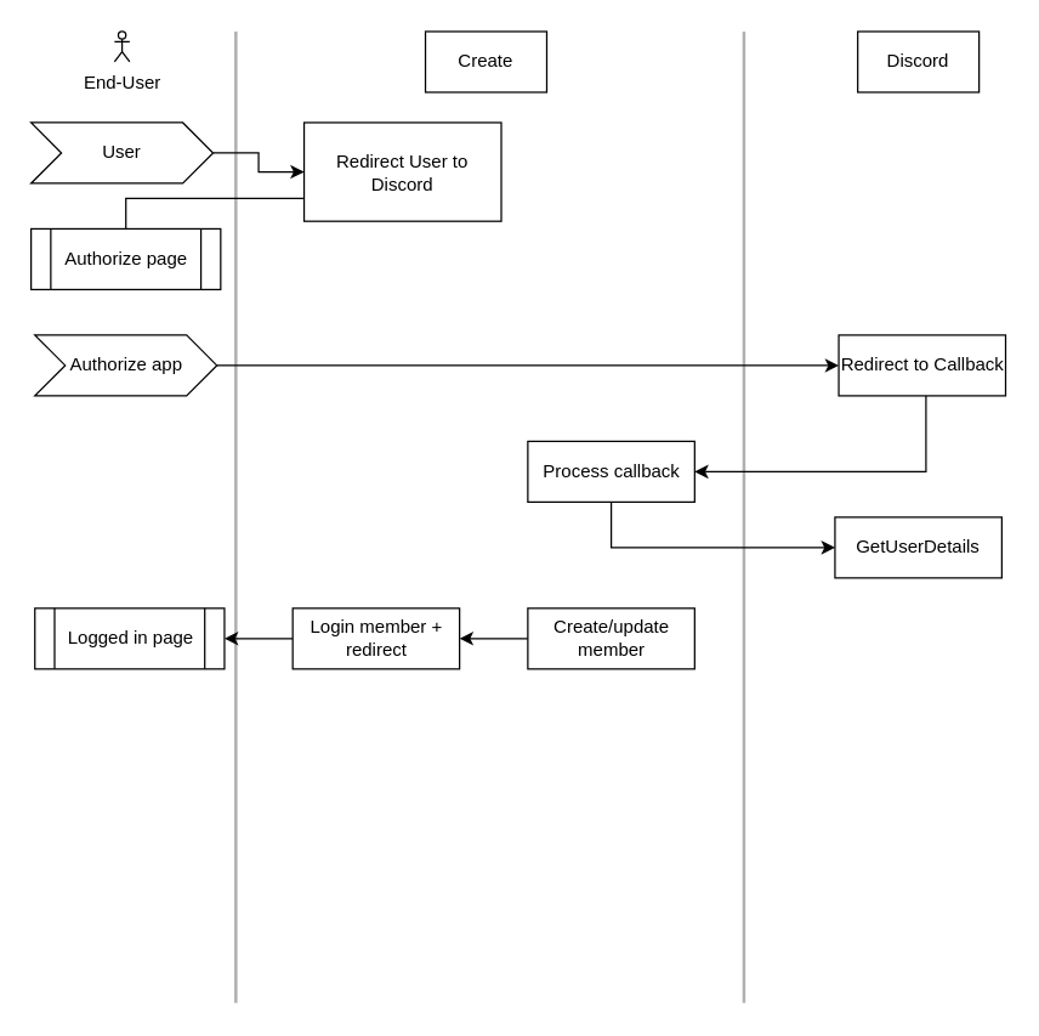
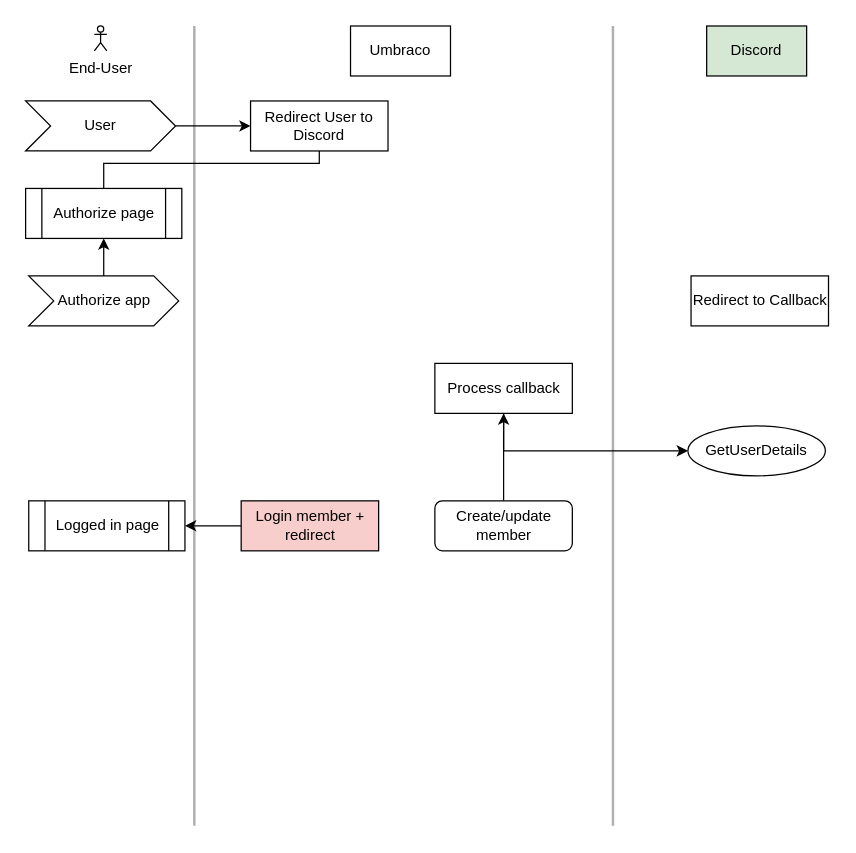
- <mxCell id="3" value="Create" style="rounded=0;whiteSpace=wrap;html=1;" parent="1" vertex="1"><mxGeometry x="280" y="20" width="80" height="40" as="geometry" /></mxCell>
+ <mxCell id="3" value="Umbraco" style="rounded=0;whiteSpace=wrap;html=1;" parent="1" vertex="1"><mxGeometry x="280" y="20" width="80" height="40" as="geometry" /></mxCell>
- <mxCell id="4" value="Discord" style="rounded=0;whiteSpace=wrap;html=1;" parent="1" vertex="1"><mxGeometry x="565" y="20" width="80" height="40" as="geometry" /></mxCell>
+ <mxCell id="4" value="Discord" style="rounded=0;whiteSpace=wrap;html=1;fillColor=#d5e8d4;" parent="1" vertex="1"><mxGeometry x="565" y="20" width="80" height="40" as="geometry" /></mxCell>
- <mxCell id="8" value="Redirect User to Discord" style="rounded=0;whiteSpace=wrap;html=1;" parent="1" vertex="1"><mxGeometry x="200" y="80" width="130" height="65" as="geometry" /></mxCell>
+ <mxCell id="8" value="Redirect User to Discord" style="rounded=0;whiteSpace=wrap;html=1;" parent="1" vertex="1"><mxGeometry x="200" y="80" width="110" height="40" as="geometry" /></mxCell>
- <mxCell id="16" style="edgeStyle=orthogonalEdgeStyle;rounded=0;orthogonalLoop=1;jettySize=auto;html=1;entryX=0;entryY=0.5;entryDx=0;entryDy=0;" parent="1" source="17" target="10" edge="1"><mxGeometry relative="1" as="geometry" /></mxCell>
+ <mxCell id="16" style="edgeStyle=orthogonalEdgeStyle;rounded=0;orthogonalLoop=1;jettySize=auto;html=1;" parent="1" source="17" target="15" edge="1"><mxGeometry relative="1" as="geometry" /></mxCell>
- <mxCell id="9" style="edgeStyle=orthogonalEdgeStyle;rounded=0;orthogonalLoop=1;jettySize=auto;html=1;entryX=1;entryY=0.5;entryDx=0;entryDy=0;" parent="1" source="10" target="12" edge="1"><mxGeometry relative="1" as="geometry"><Array as="points"><mxPoint x="610" y="310" /></Array></mxGeometry></mxCell>
- <mxCell id="20" value="GetUserDetails" style="rounded=0;whiteSpace=wrap;html=1;" parent="1" vertex="1"><mxGeometry x="550" y="340" width="110" height="40" as="geometry" /></mxCell>
+ <mxCell id="20" value="GetUserDetails" style="ellipse;whiteSpace=wrap;html=1;" parent="1" vertex="1"><mxGeometry x="550" y="340" width="110" height="40" as="geometry" /></mxCell>
- <mxCell id="23" value="Login member + redirect" style="rounded=0;whiteSpace=wrap;html=1;" parent="1" vertex="1"><mxGeometry x="192.5" y="400" width="110" height="40" as="geometry" /></mxCell>
+ <mxCell id="23" value="Login member + redirect" style="rounded=0;whiteSpace=wrap;html=1;fillColor=#f8cecc;" parent="1" vertex="1"><mxGeometry x="192.5" y="400" width="110" height="40" as="geometry" /></mxCell>
- <mxCell id="24" style="edgeStyle=orthogonalEdgeStyle;rounded=0;orthogonalLoop=1;jettySize=auto;html=1;entryX=1;entryY=0.5;entryDx=0;entryDy=0;" parent="1" source="25" target="23" edge="1"><mxGeometry relative="1" as="geometry" /></mxCell>
+ <mxCell id="24" style="edgeStyle=orthogonalEdgeStyle;rounded=0;orthogonalLoop=1;jettySize=auto;html=1;" parent="1" source="25" target="12" edge="1"><mxGeometry relative="1" as="geometry" /></mxCell>
- <mxCell id="25" value="Create/update&lt;br&gt;member" style="rounded=0;whiteSpace=wrap;html=1;" parent="1" vertex="1"><mxGeometry x="347.5" y="400" width="110" height="40" as="geometry" /></mxCell>
+ <mxCell id="25" value="Create/update&lt;br&gt;member" style="whiteSpace=wrap;html=1;rounded=1;" parent="1" vertex="1"><mxGeometry x="347.5" y="400" width="110" height="40" as="geometry" /></mxCell>
